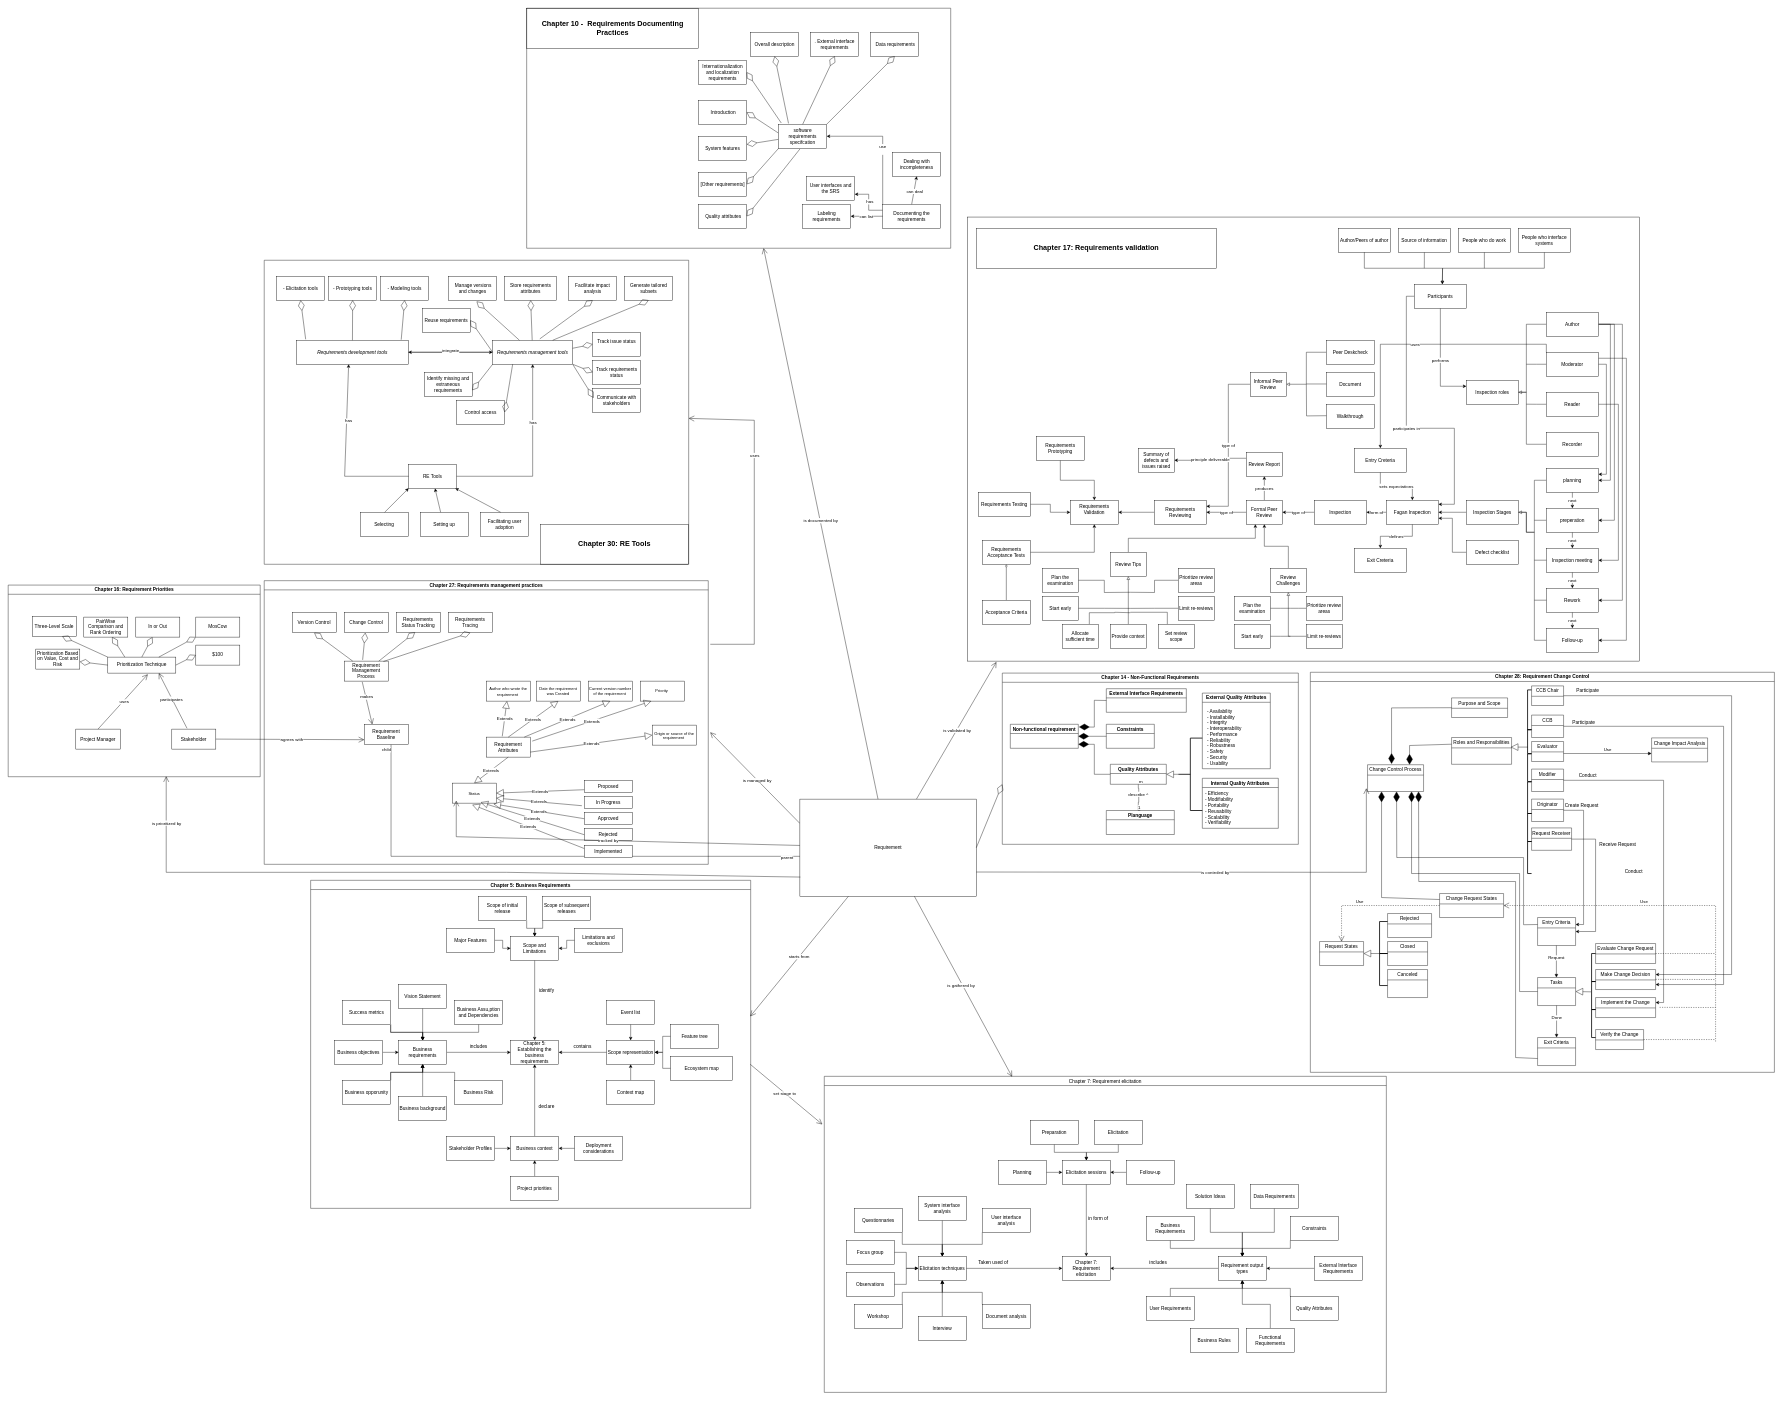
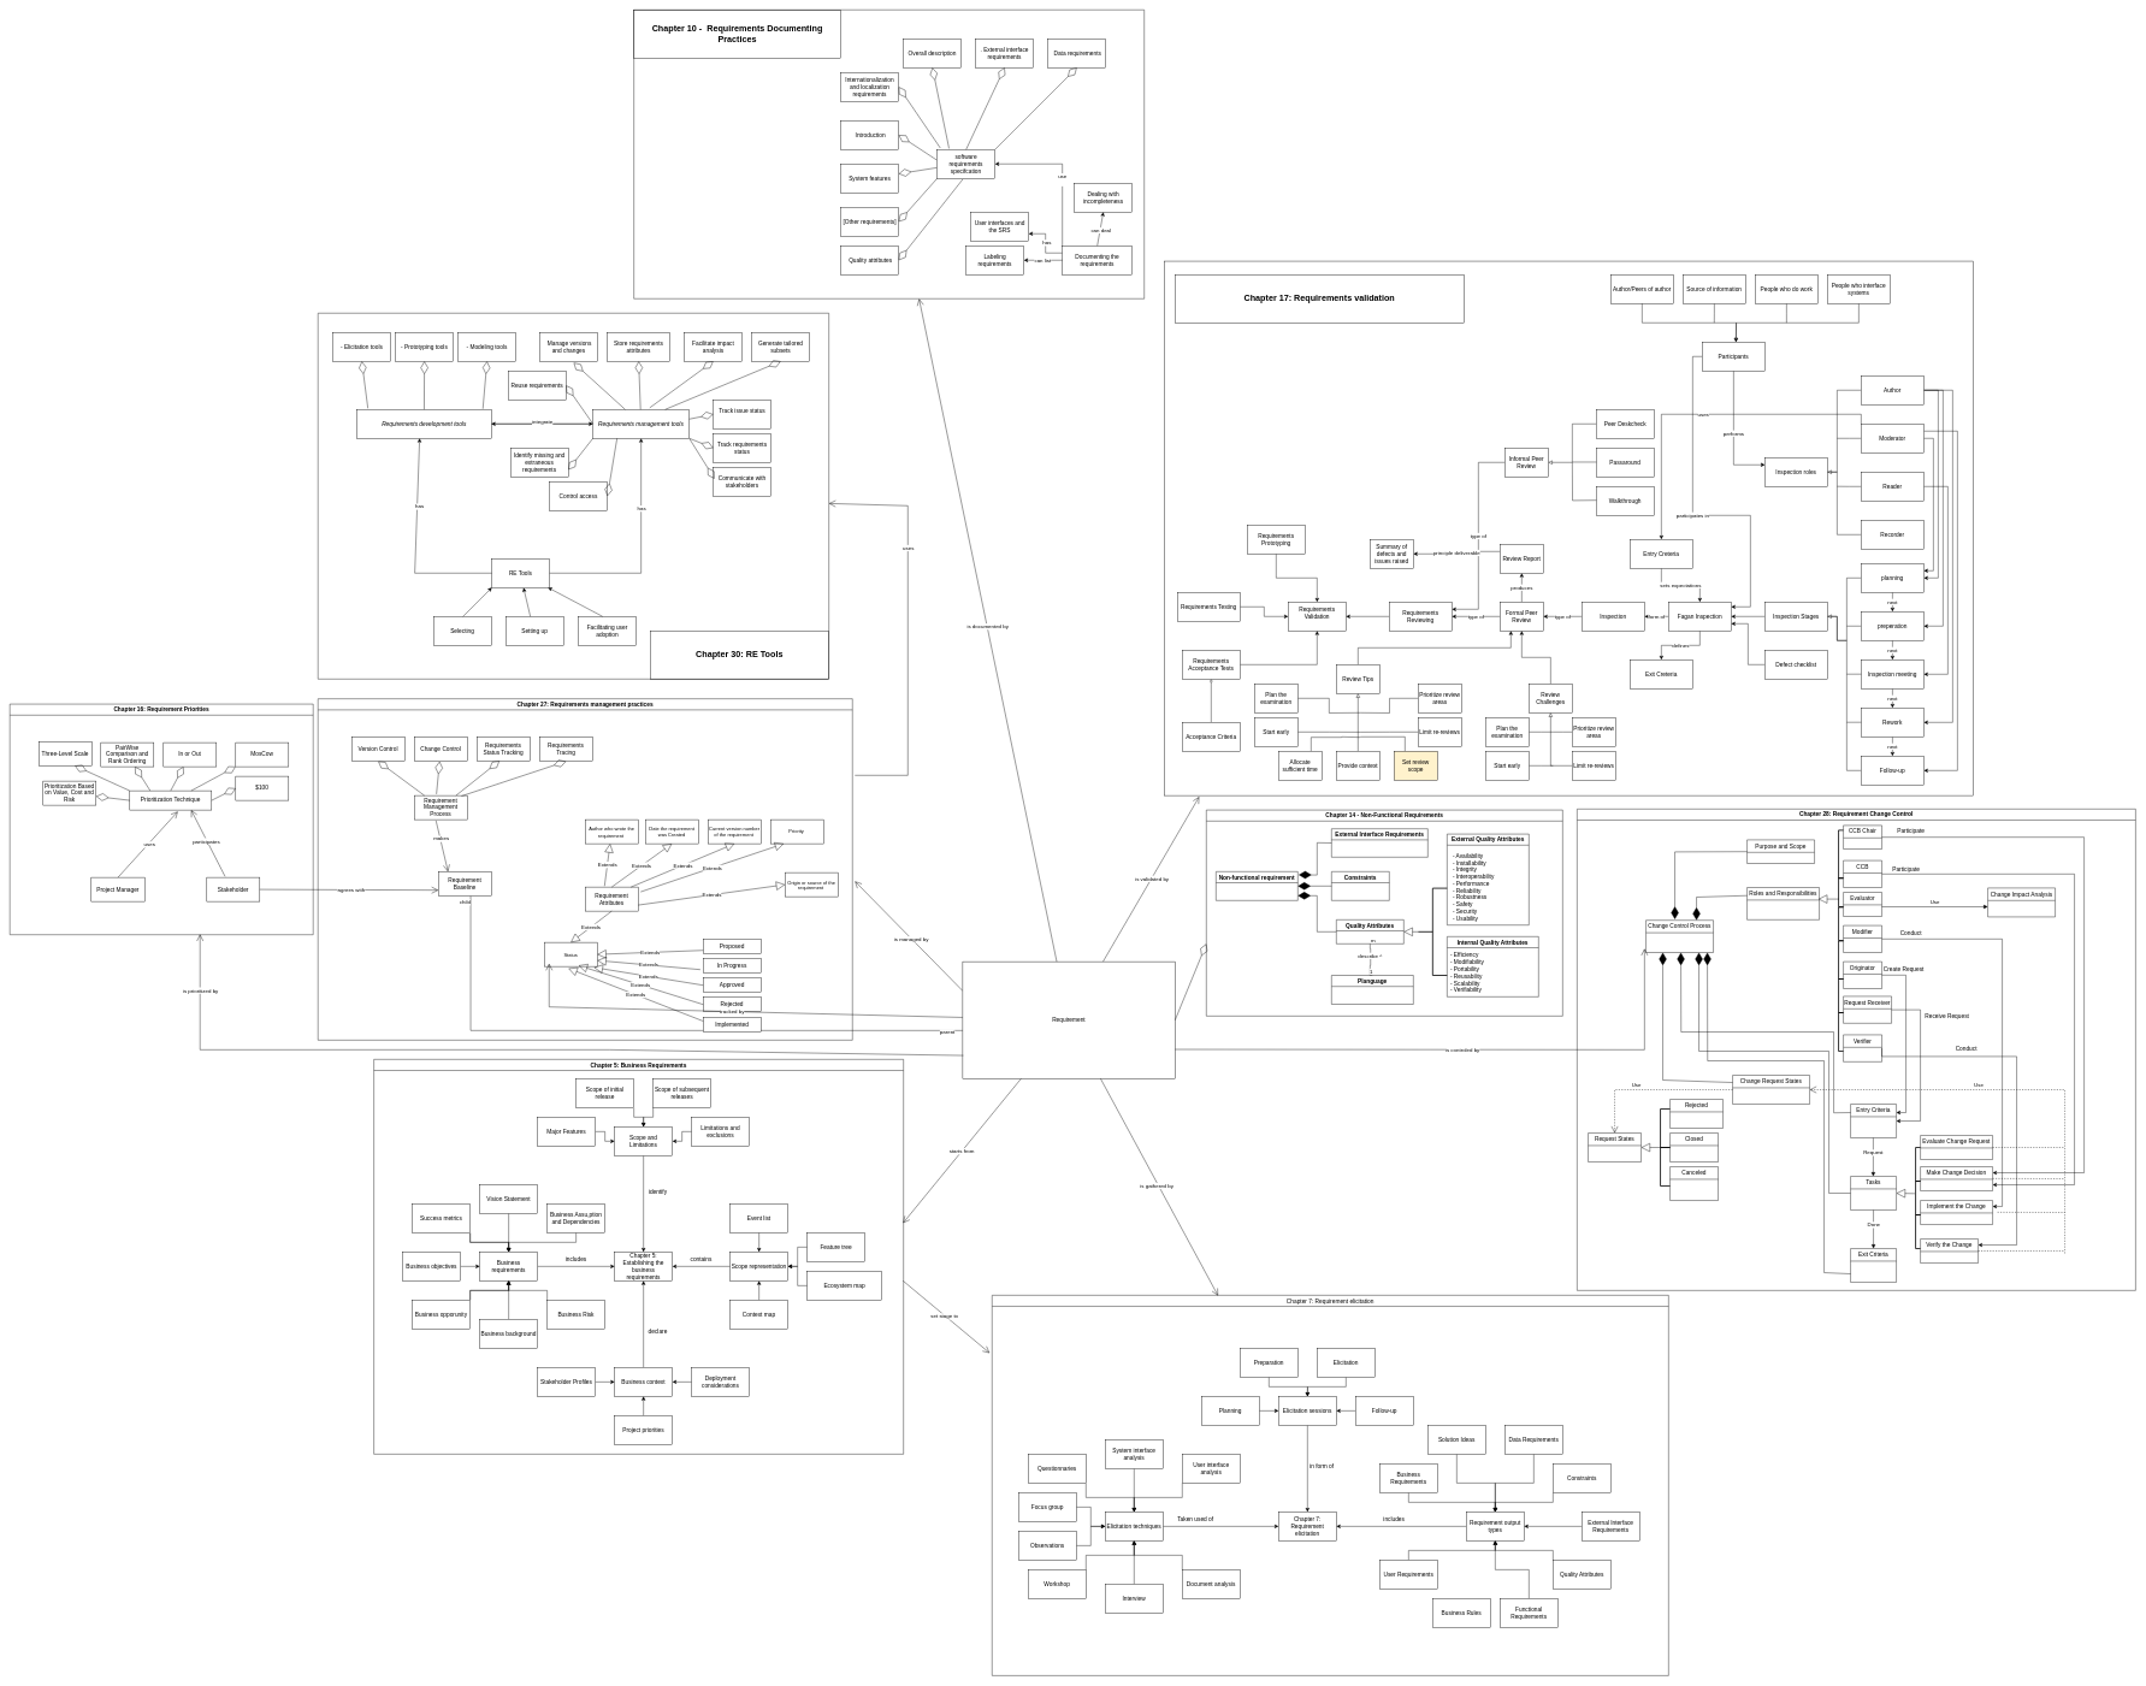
- <mxCell id="74" value="Document" style="rounded=0;whiteSpace=wrap;html=1;" vertex="1" parent="1"><mxGeometry x="3315" y="930" width="120" height="60" as="geometry" /></mxCell>
+ <mxCell id="74" value="Passaround" style="rounded=0;whiteSpace=wrap;html=1;" vertex="1" parent="1"><mxGeometry x="3315" y="930" width="120" height="60" as="geometry" /></mxCell>
- <mxCell id="151" value="Set review scope" style="rounded=0;whiteSpace=wrap;html=1;" vertex="1" parent="1"><mxGeometry x="2895" y="1560" width="90" height="60" as="geometry" /></mxCell>
+ <mxCell id="151" value="Set review scope" style="rounded=0;whiteSpace=wrap;html=1;fillColor=#fff2cc;" vertex="1" parent="1"><mxGeometry x="2895" y="1560" width="90" height="60" as="geometry" /></mxCell>
+ <mxCell id="383" value="Verifier" style="swimlane;fontStyle=0;childLayout=stackLayout;horizontal=1;startSize=26;fillColor=none;horizontalStack=0;resizeParent=1;resizeParentMax=0;resizeLast=0;collapsible=1;marginBottom=0;whiteSpace=wrap;html=1;" vertex="1" parent="1"><mxGeometry x="3828" y="2149" width="80" height="56" as="geometry" /></mxCell>
+ <mxCell id="382" style="edgeStyle=orthogonalEdgeStyle;rounded=0;orthogonalLoop=1;jettySize=auto;html=1;exitX=1;exitY=0.5;exitDx=0;exitDy=0;entryX=1;entryY=0.25;entryDx=0;entryDy=0;" edge="1" parent="1" source="383" target="416"><mxGeometry relative="1" as="geometry"><mxPoint x="3978" y="2193" as="sourcePoint" /><mxPoint x="4178" y="2601.5" as="targetPoint" /><Array as="points"><mxPoint x="3908" y="2194" /><mxPoint x="4188" y="2194" /><mxPoint x="4188" y="2586" /></Array></mxGeometry></mxCell>
